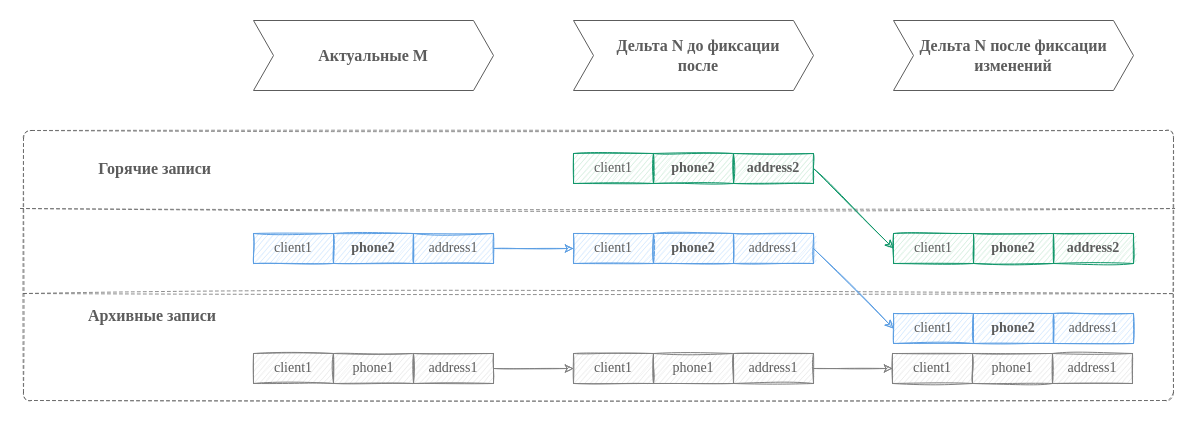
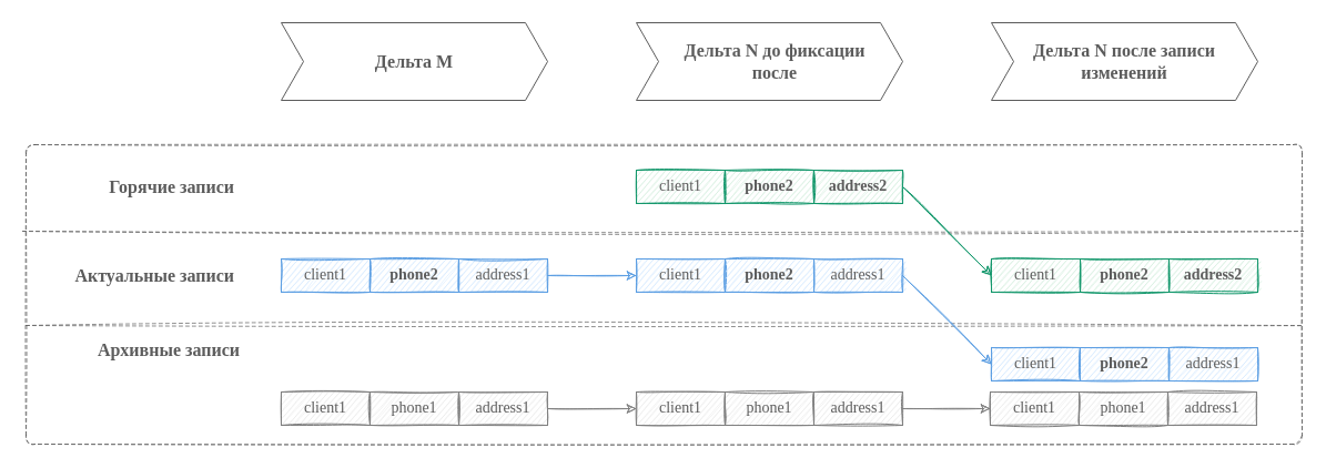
- <mxCell id="6" value="&lt;b style=&quot;color: rgb(92 , 92 , 92) ; font-family: &amp;#34;comic sans ms&amp;#34; ; font-size: 16px&quot;&gt;Актуальные M&lt;/b&gt;" style="text;html=1;strokeColor=none;fillColor=none;align=center;verticalAlign=middle;whiteSpace=wrap;rounded=0;" vertex="1" parent="1"><mxGeometry x="278" y="40" width="190" height="30" as="geometry" /></mxCell>
+ <mxCell id="6" value="&lt;b style=&quot;color: rgb(92 , 92 , 92) ; font-family: &amp;#34;comic sans ms&amp;#34; ; font-size: 16px&quot;&gt;Дельта M&lt;/b&gt;" style="text;html=1;strokeColor=none;fillColor=none;align=center;verticalAlign=middle;whiteSpace=wrap;rounded=0;" vertex="1" parent="1"><mxGeometry x="278" y="40" width="190" height="30" as="geometry" /></mxCell>
- <mxCell id="8" value="&lt;b style=&quot;color: rgb(92 , 92 , 92) ; font-family: &amp;#34;comic sans ms&amp;#34; ; font-size: 16px&quot;&gt;Дельта N после фиксации изменений&lt;/b&gt;" style="text;html=1;strokeColor=none;fillColor=none;align=center;verticalAlign=middle;whiteSpace=wrap;rounded=0;" vertex="1" parent="1"><mxGeometry x="918" y="40" width="190" height="30" as="geometry" /></mxCell>
+ <mxCell id="8" value="&lt;b style=&quot;color: rgb(92 , 92 , 92) ; font-family: &amp;#34;comic sans ms&amp;#34; ; font-size: 16px&quot;&gt;Дельта N после записи изменений&lt;/b&gt;" style="text;html=1;strokeColor=none;fillColor=none;align=center;verticalAlign=middle;whiteSpace=wrap;rounded=0;" vertex="1" parent="1"><mxGeometry x="918" y="40" width="190" height="30" as="geometry" /></mxCell>
+ <mxCell id="10" value="&lt;b style=&quot;color: rgb(92 , 92 , 92) ; font-family: &amp;quot;comic sans ms&amp;quot; ; font-size: 16px&quot;&gt;Актуальные записи&lt;/b&gt;" style="text;html=1;strokeColor=none;fillColor=none;align=right;verticalAlign=middle;whiteSpace=wrap;rounded=0;" vertex="1" parent="1"><mxGeometry x="53" y="233" width="160" height="30" as="geometry" /></mxCell>
